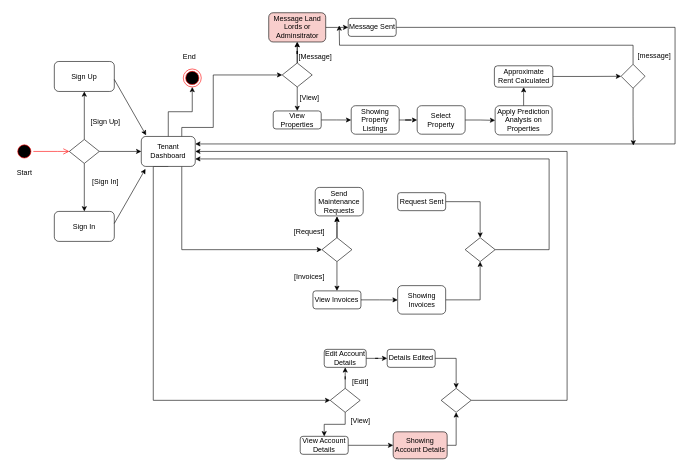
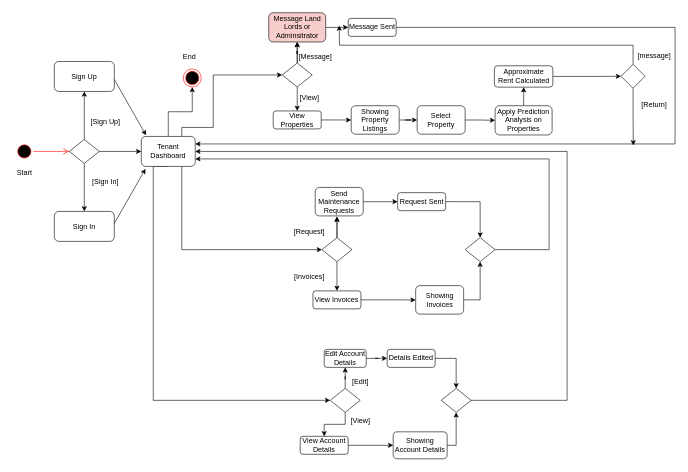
+ <mxCell id="77" value="[Return]" style="text;html=1;align=center;verticalAlign=middle;resizable=0;points=[];autosize=1;strokeColor=none;fillColor=none;" vertex="1" parent="1"><mxGeometry x="1060" y="164.5" width="60" height="20" as="geometry" /></mxCell>
+ <mxCell id="62" value="" style="edgeStyle=orthogonalEdgeStyle;rounded=0;orthogonalLoop=1;jettySize=auto;html=1;" parent="1" source="63" target="65" edge="1"><mxGeometry relative="1" as="geometry" /></mxCell>
- <mxCell id="56" value="Showing Invoices" style="rounded=1;whiteSpace=wrap;html=1;" parent="1" vertex="1"><mxGeometry x="662.5" y="475.75" width="80" height="47.5" as="geometry" /></mxCell>
+ <mxCell id="56" value="Showing Invoices" style="rounded=1;whiteSpace=wrap;html=1;" parent="1" vertex="1"><mxGeometry x="692.5" y="475.75" width="80" height="47.5" as="geometry" /></mxCell>
- <mxCell id="40" value="Showing Account Details" style="rounded=1;whiteSpace=wrap;html=1;fillColor=#f8cecc;" parent="1" vertex="1"><mxGeometry x="655" y="719.5" width="90" height="45" as="geometry" /></mxCell>
+ <mxCell id="40" value="Showing Account Details" style="rounded=1;whiteSpace=wrap;html=1;" parent="1" vertex="1"><mxGeometry x="655" y="719.5" width="90" height="45" as="geometry" /></mxCell>
